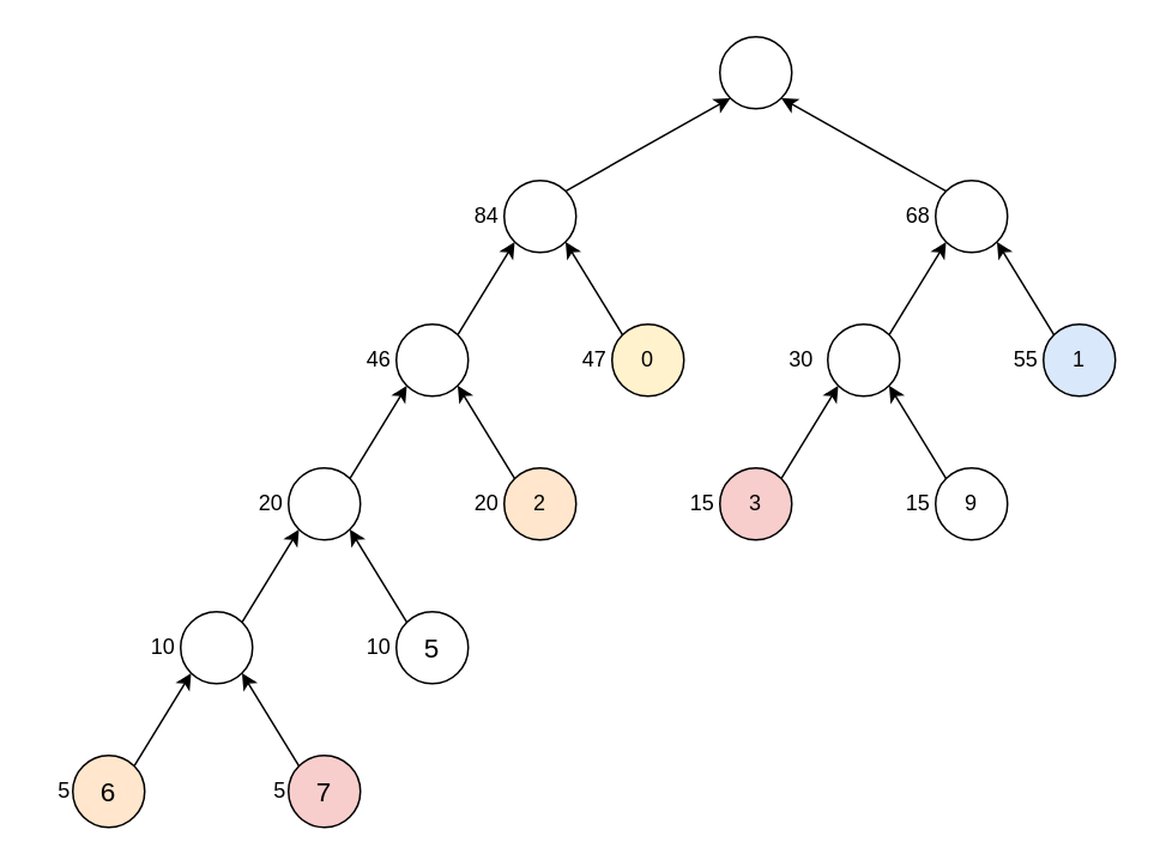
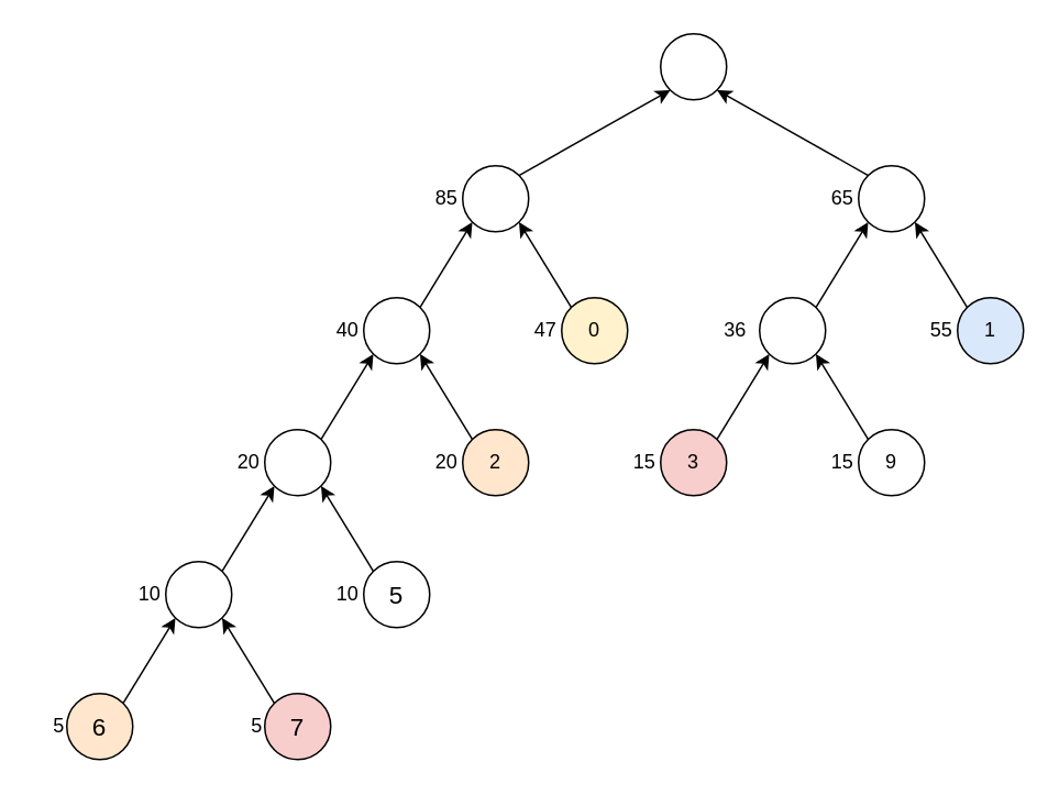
- <mxCell id="43" value="84" style="text;html=1;align=center;verticalAlign=middle;resizable=0;points=[];autosize=1;strokeColor=none;fillColor=none;" vertex="1" parent="1"><mxGeometry x="250" y="105" width="40" height="30" as="geometry" /></mxCell>
+ <mxCell id="43" value="85" style="text;html=1;align=center;verticalAlign=middle;resizable=0;points=[];autosize=1;strokeColor=none;fillColor=none;" vertex="1" parent="1"><mxGeometry x="250" y="105" width="40" height="30" as="geometry" /></mxCell>
- <mxCell id="37" value="68" style="text;html=1;align=center;verticalAlign=middle;resizable=0;points=[];autosize=1;strokeColor=none;fillColor=none;" vertex="1" parent="1"><mxGeometry x="490" y="105" width="40" height="30" as="geometry" /></mxCell>
+ <mxCell id="37" value="65" style="text;html=1;align=center;verticalAlign=middle;resizable=0;points=[];autosize=1;strokeColor=none;fillColor=none;" vertex="1" parent="1"><mxGeometry x="490" y="105" width="40" height="30" as="geometry" /></mxCell>
- <mxCell id="31" value="46" style="text;html=1;align=center;verticalAlign=middle;resizable=0;points=[];autosize=1;strokeColor=none;fillColor=none;" vertex="1" parent="1"><mxGeometry x="190" y="185" width="40" height="30" as="geometry" /></mxCell>
+ <mxCell id="31" value="40" style="text;html=1;align=center;verticalAlign=middle;resizable=0;points=[];autosize=1;strokeColor=none;fillColor=none;" vertex="1" parent="1"><mxGeometry x="190" y="185" width="40" height="30" as="geometry" /></mxCell>
- <mxCell id="25" value="30" style="text;html=1;align=center;verticalAlign=middle;resizable=0;points=[];autosize=1;strokeColor=none;fillColor=none;" vertex="1" parent="1"><mxGeometry x="425" y="185" width="40" height="30" as="geometry" /></mxCell>
+ <mxCell id="25" value="36" style="text;html=1;align=center;verticalAlign=middle;resizable=0;points=[];autosize=1;strokeColor=none;fillColor=none;" vertex="1" parent="1"><mxGeometry x="425" y="185" width="40" height="30" as="geometry" /></mxCell>
